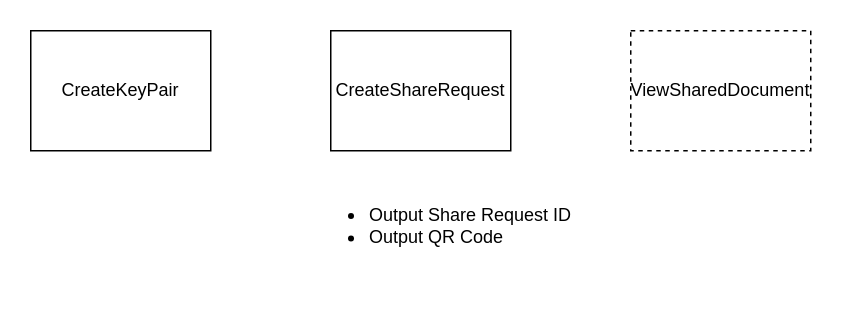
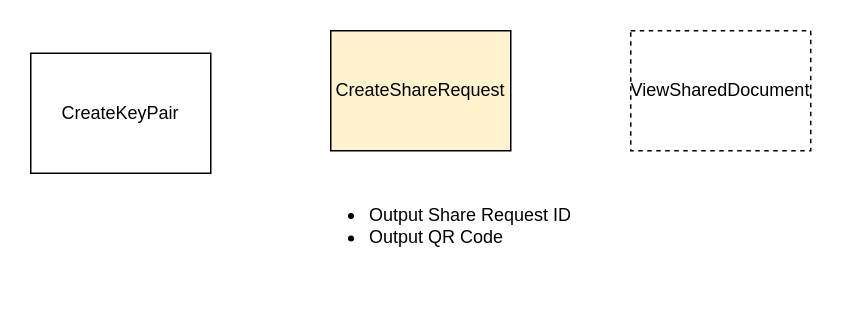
- <mxCell id="2" value="CreateKeyPair" style="rounded=0;whiteSpace=wrap;html=1;" vertex="1" parent="1"><mxGeometry x="20" y="20" width="120" height="80" as="geometry" /></mxCell>
+ <mxCell id="2" value="CreateKeyPair" style="rounded=0;whiteSpace=wrap;html=1;" vertex="1" parent="1"><mxGeometry x="20" y="35" width="120" height="80" as="geometry" /></mxCell>
- <mxCell id="3" value="CreateShareRequest" style="rounded=0;whiteSpace=wrap;html=1;" vertex="1" parent="1"><mxGeometry x="220" y="20" width="120" height="80" as="geometry" /></mxCell>
+ <mxCell id="3" value="CreateShareRequest" style="rounded=0;whiteSpace=wrap;html=1;fillColor=#fff2cc;" vertex="1" parent="1"><mxGeometry x="220" y="20" width="120" height="80" as="geometry" /></mxCell>
